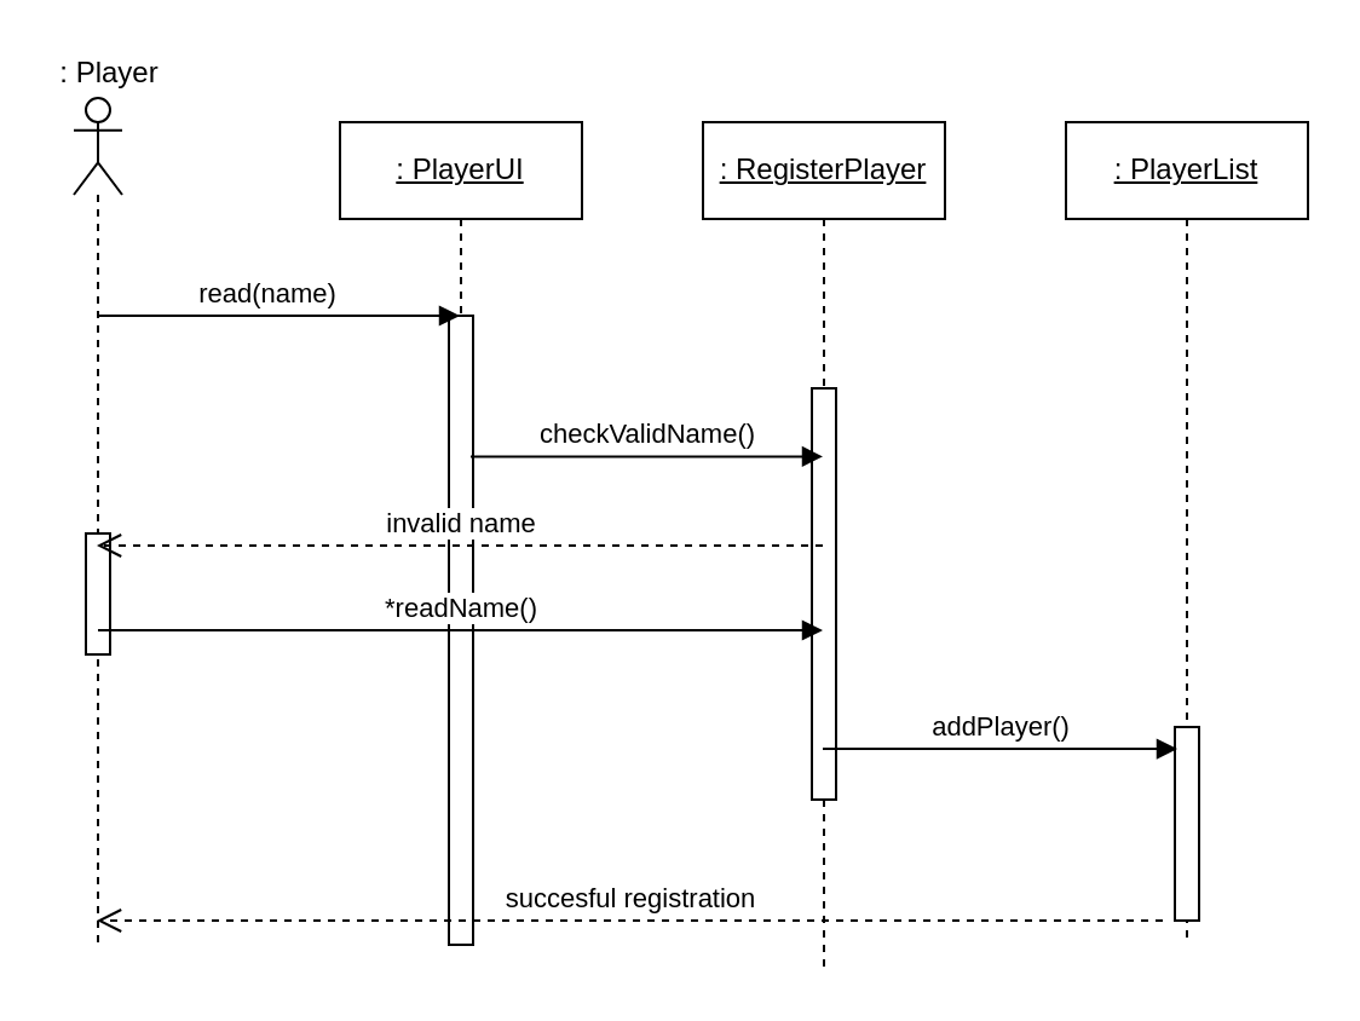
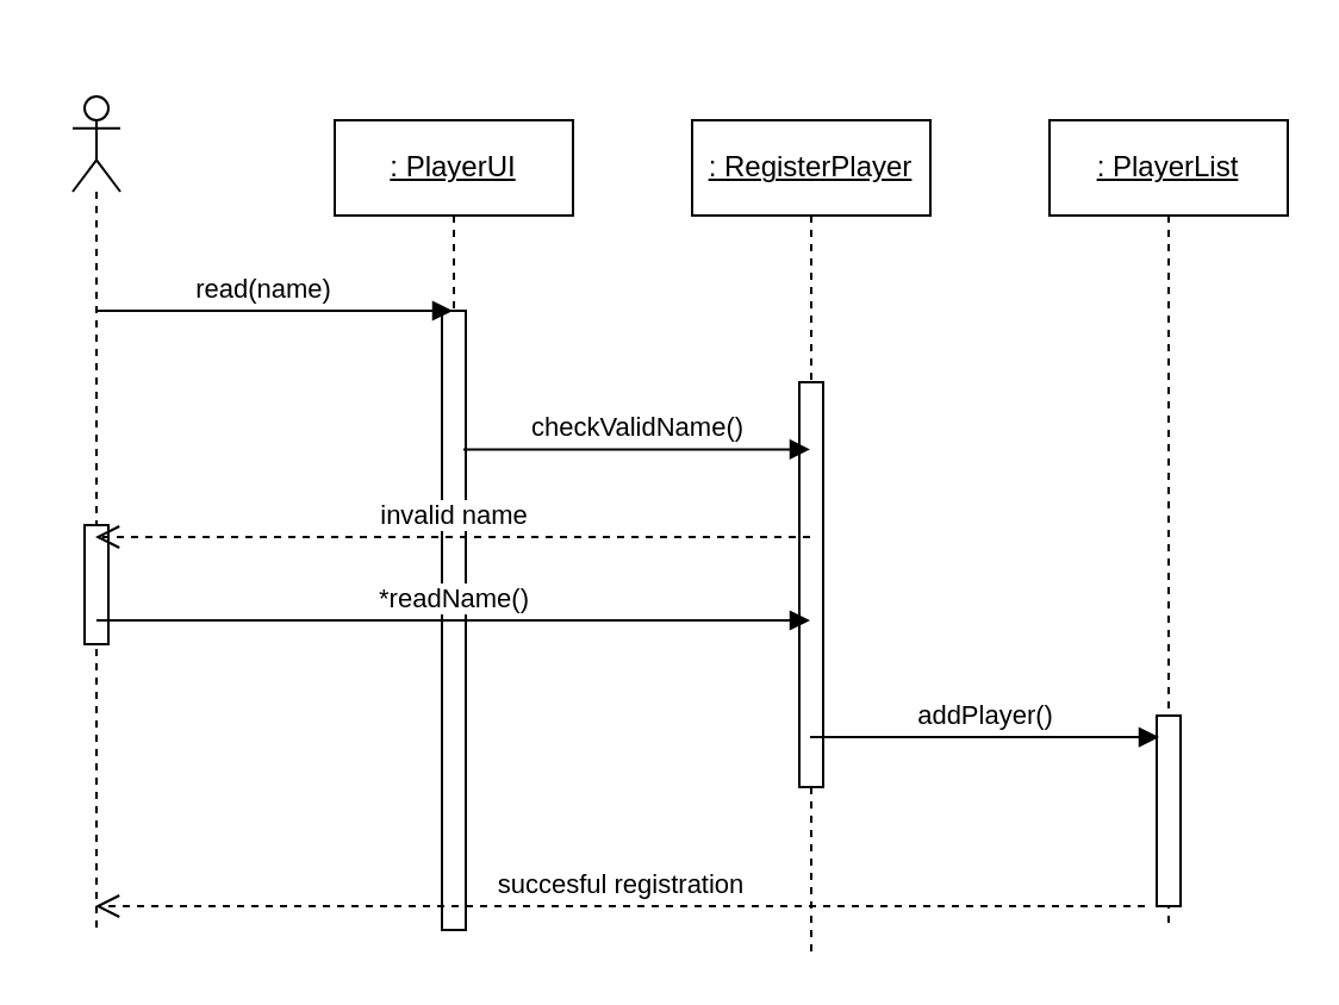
- <mxCell id="9" value=": Player" style="text;html=1;strokeColor=none;fillColor=none;align=center;verticalAlign=middle;whiteSpace=wrap;rounded=0;" parent="1" vertex="1"><mxGeometry x="20" y="20" width="50" height="20" as="geometry" /></mxCell>
